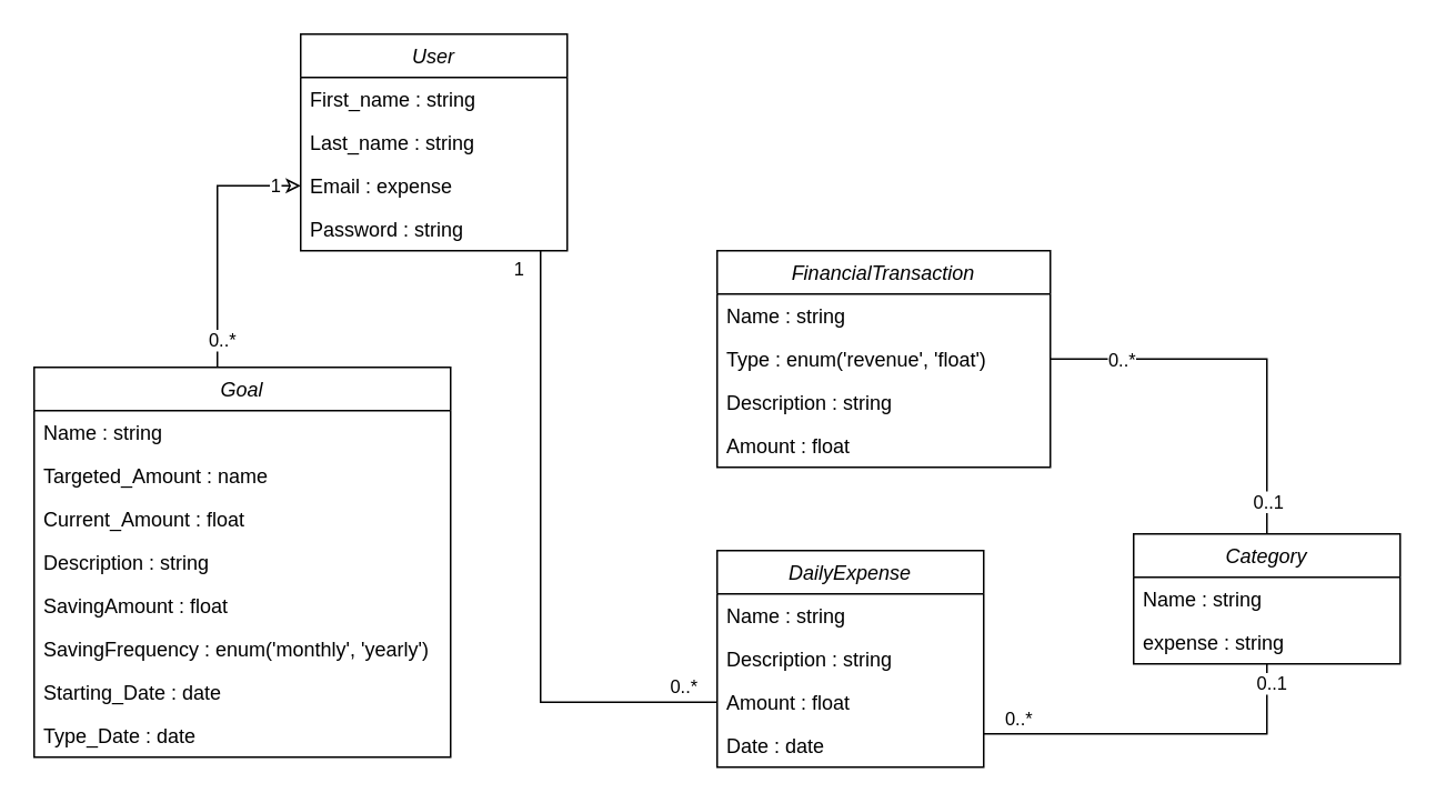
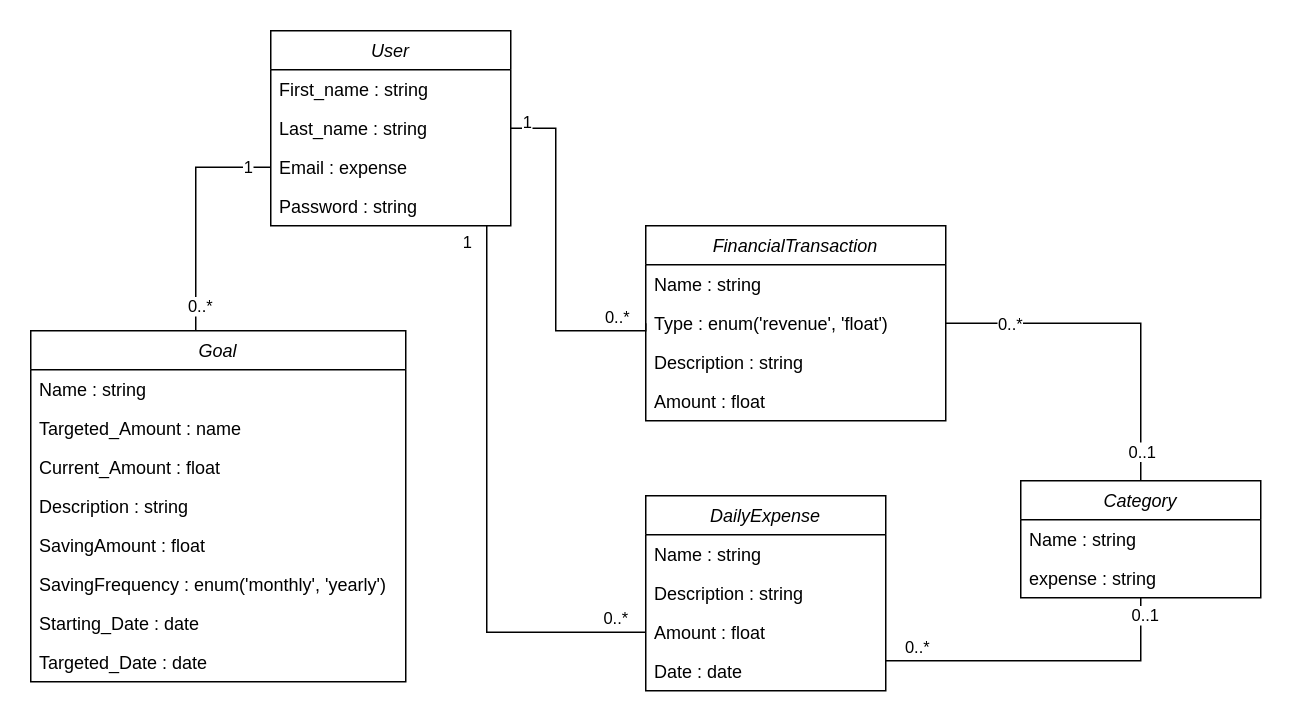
- <mxCell id="26" style="edgeStyle=orthogonalEdgeStyle;rounded=0;orthogonalLoop=1;jettySize=auto;html=1;entryX=0;entryY=0.5;entryDx=0;entryDy=0;endArrow=classic;endFill=0;" parent="1" source="29" target="5" edge="1"><mxGeometry relative="1" as="geometry"><Array as="points"><mxPoint x="130" y="111" /></Array></mxGeometry></mxCell>
+ <mxCell id="26" style="edgeStyle=orthogonalEdgeStyle;rounded=0;orthogonalLoop=1;jettySize=auto;html=1;entryX=0;entryY=0.5;entryDx=0;entryDy=0;endArrow=none;endFill=0;" parent="1" source="29" target="5" edge="1"><mxGeometry relative="1" as="geometry"><Array as="points"><mxPoint x="130" y="111" /></Array></mxGeometry></mxCell>
+ <mxCell id="12" style="edgeStyle=orthogonalEdgeStyle;rounded=0;orthogonalLoop=1;jettySize=auto;html=1;exitX=1;exitY=0.5;exitDx=0;exitDy=0;endArrow=none;endFill=0;entryX=0;entryY=0.5;entryDx=0;entryDy=0;" parent="1" source="4" target="9" edge="1"><mxGeometry relative="1" as="geometry"><mxPoint x="380" y="405" as="targetPoint" /><Array as="points"><mxPoint x="370" y="85" /><mxPoint x="370" y="220" /><mxPoint x="430" y="220" /></Array></mxGeometry></mxCell>
+ <mxCell id="13" value="1" style="edgeLabel;html=1;align=center;verticalAlign=middle;resizable=0;points=[];" parent="12" vertex="1" connectable="0"><mxGeometry x="-0.72" relative="1" as="geometry"><mxPoint x="-20" y="-7" as="offset" /></mxGeometry></mxCell>
+ <mxCell id="14" value="0..*" style="edgeLabel;html=1;align=center;verticalAlign=middle;resizable=0;points=[];" parent="12" vertex="1" connectable="0"><mxGeometry x="0.757" relative="1" as="geometry"><mxPoint x="3" y="-10" as="offset" /></mxGeometry></mxCell>
- <mxCell id="37" value="Type_Date : date" style="text;align=left;verticalAlign=top;spacingLeft=4;spacingRight=4;overflow=hidden;rotatable=0;points=[[0,0.5],[1,0.5]];portConstraint=eastwest;rounded=0;shadow=0;html=0;" parent="29" vertex="1"><mxGeometry y="208" width="250" height="26" as="geometry" /></mxCell>
+ <mxCell id="37" value="Targeted_Date : date" style="text;align=left;verticalAlign=top;spacingLeft=4;spacingRight=4;overflow=hidden;rotatable=0;points=[[0,0.5],[1,0.5]];portConstraint=eastwest;rounded=0;shadow=0;html=0;" parent="29" vertex="1"><mxGeometry y="208" width="250" height="26" as="geometry" /></mxCell>
